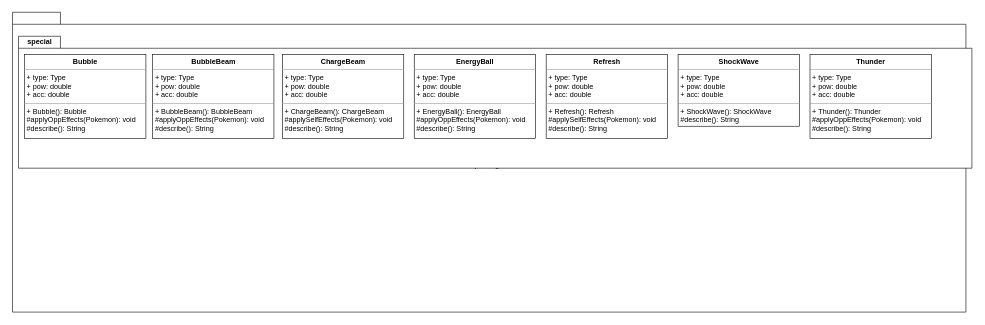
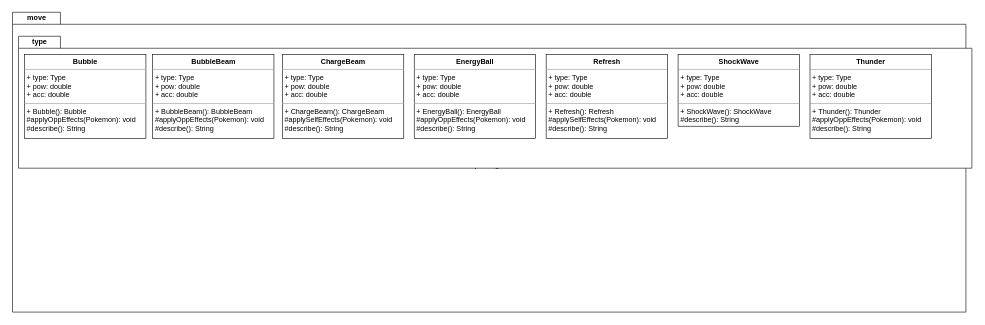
+ <mxCell id="4" value="move" style="text;align=center;fontStyle=1;verticalAlign=middle;spacingLeft=3;spacingRight=3;strokeColor=none;rotatable=0;points=[[0,0.5],[1,0.5]];portConstraint=eastwest;html=1;" vertex="1" parent="1"><mxGeometry x="20" y="20" width="80" height="20" as="geometry" /></mxCell>
- <mxCell id="5" value="special" style="text;align=center;fontStyle=1;verticalAlign=middle;spacingLeft=3;spacingRight=3;strokeColor=none;rotatable=0;points=[[0,0.5],[1,0.5]];portConstraint=eastwest;html=1;" vertex="1" parent="1"><mxGeometry x="30" y="60" width="70" height="20" as="geometry" /></mxCell>
+ <mxCell id="5" value="type" style="text;align=center;fontStyle=1;verticalAlign=middle;spacingLeft=3;spacingRight=3;strokeColor=none;rotatable=0;points=[[0,0.5],[1,0.5]];portConstraint=eastwest;html=1;" vertex="1" parent="1"><mxGeometry x="30" y="60" width="70" height="20" as="geometry" /></mxCell>
